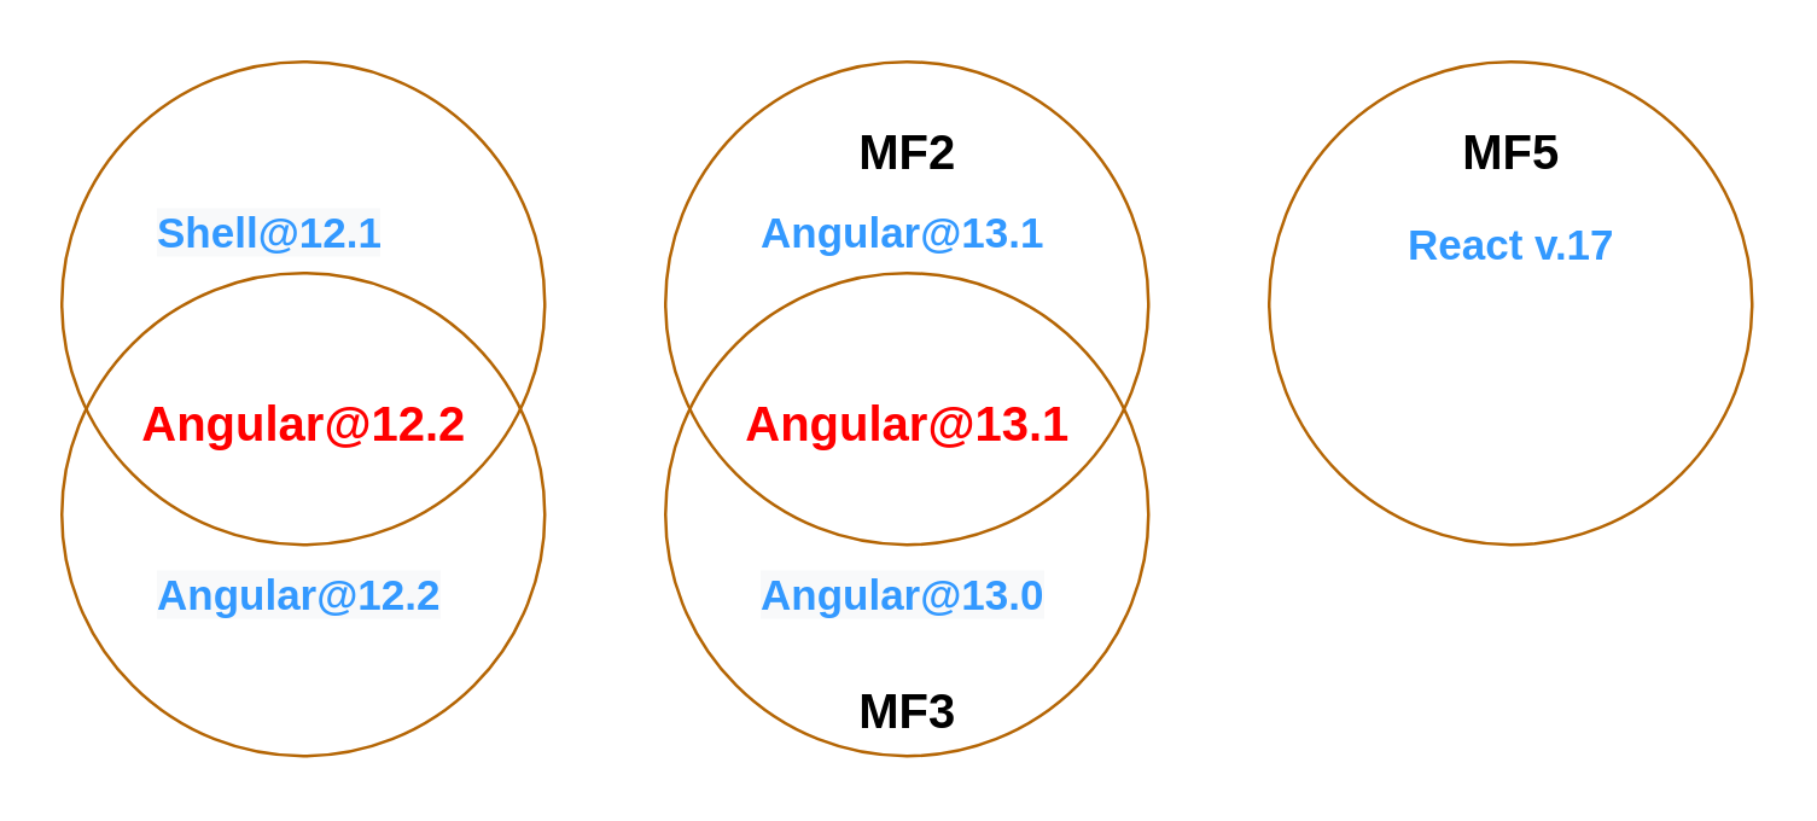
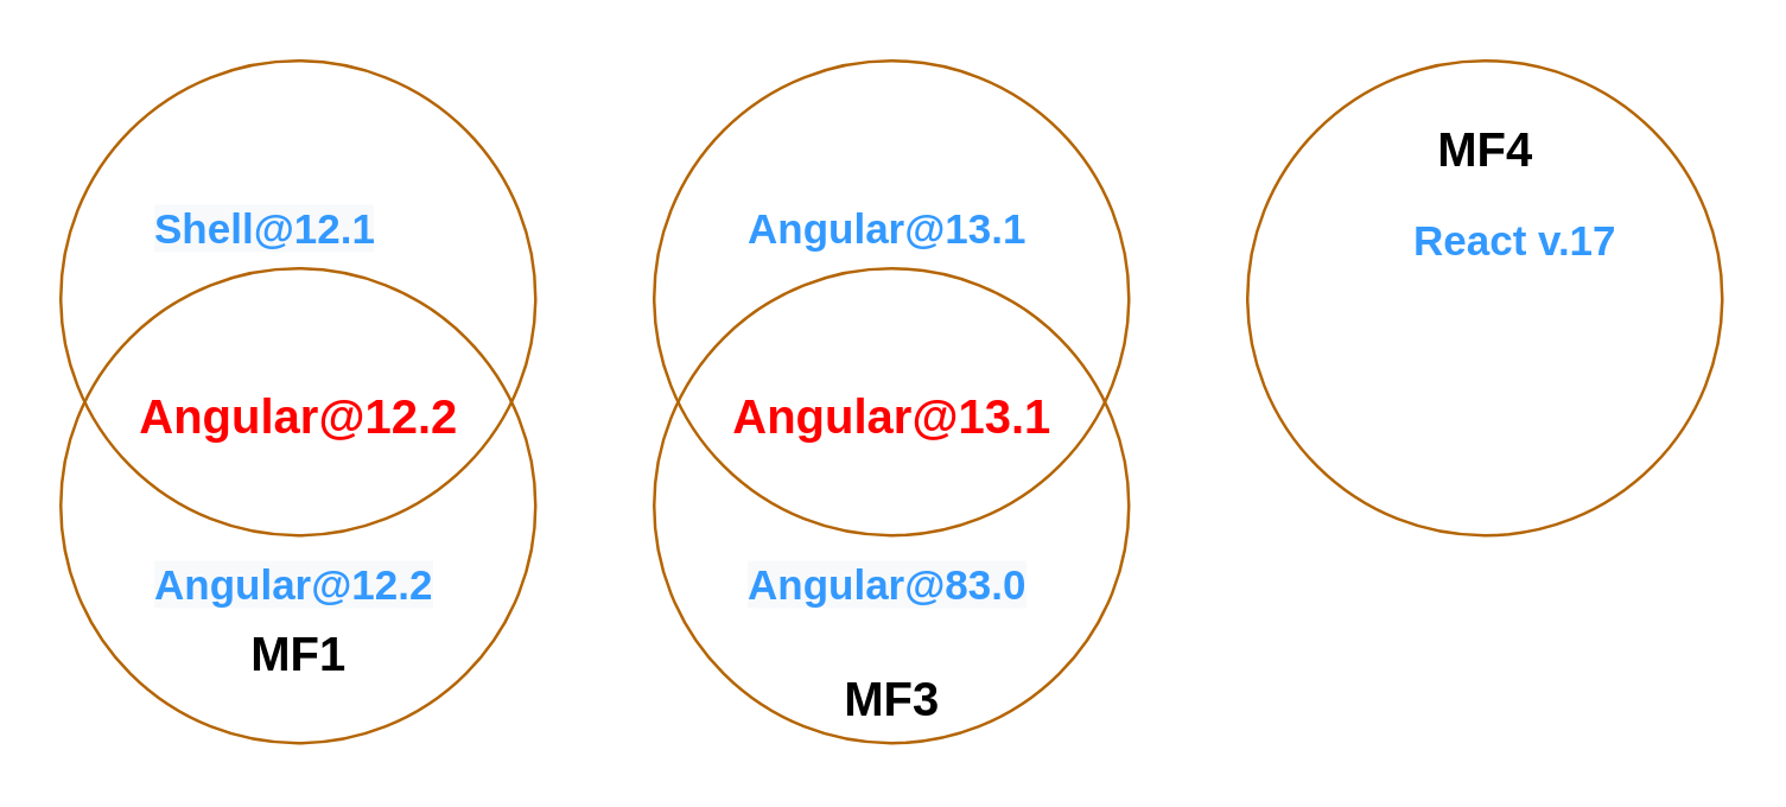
- <mxCell id="12" value="&lt;b&gt;MF2&lt;/b&gt;" style="text;html=1;align=center;verticalAlign=middle;resizable=0;points=[];autosize=1;strokeColor=none;fillColor=none;fontSize=16;" vertex="1" parent="10"><mxGeometry x="55" y="20" width="50" height="20" as="geometry" /></mxCell>
- <mxCell id="21" value="&lt;b&gt;MF5&lt;/b&gt;" style="text;html=1;align=center;verticalAlign=middle;resizable=0;points=[];autosize=1;strokeColor=none;fillColor=none;fontSize=16;" vertex="1" parent="19"><mxGeometry x="55" y="20" width="50" height="20" as="geometry" /></mxCell>
+ <mxCell id="21" value="&lt;b&gt;MF4&lt;/b&gt;" style="text;html=1;align=center;verticalAlign=middle;resizable=0;points=[];autosize=1;strokeColor=none;fillColor=none;fontSize=16;" vertex="1" parent="19"><mxGeometry x="55" y="20" width="50" height="20" as="geometry" /></mxCell>
- <mxCell id="22" value="&lt;b&gt;&lt;font style=&quot;font-size: 14px&quot; color=&quot;#3399ff&quot;&gt;React v.17&lt;/font&gt;&lt;/b&gt;" style="text;html=1;align=center;verticalAlign=middle;resizable=0;points=[];autosize=1;strokeColor=none;fillColor=none;fontSize=16;" vertex="1" parent="19"><mxGeometry x="40" y="50" width="80" height="20" as="geometry" /></mxCell>
+ <mxCell id="22" value="&lt;b&gt;&lt;font style=&quot;font-size: 14px&quot; color=&quot;#3399ff&quot;&gt;React v.17&lt;/font&gt;&lt;/b&gt;" style="text;html=1;align=center;verticalAlign=middle;resizable=0;points=[];autosize=1;strokeColor=none;fillColor=none;fontSize=16;" vertex="1" parent="19"><mxGeometry x="50" y="50" width="80" height="20" as="geometry" /></mxCell>
- <mxCell id="17" value="&lt;b style=&quot;font-family: &amp;#34;helvetica&amp;#34; ; font-size: 14px ; font-style: normal ; letter-spacing: normal ; text-align: center ; text-indent: 0px ; text-transform: none ; word-spacing: 0px ; background-color: rgb(248 , 249 , 250)&quot;&gt;&lt;font color=&quot;#3399ff&quot;&gt;Angular@13.0&lt;br&gt;&lt;/font&gt;&lt;br&gt;&lt;/b&gt;" style="text;whiteSpace=wrap;html=1;fontSize=16;" vertex="1" parent="13"><mxGeometry x="30" y="90" width="100" height="30" as="geometry" /></mxCell>
+ <mxCell id="17" value="&lt;b style=&quot;font-family: &amp;#34;helvetica&amp;#34; ; font-size: 14px ; font-style: normal ; letter-spacing: normal ; text-align: center ; text-indent: 0px ; text-transform: none ; word-spacing: 0px ; background-color: rgb(248 , 249 , 250)&quot;&gt;&lt;font color=&quot;#3399ff&quot;&gt;Angular@83.0&lt;br&gt;&lt;/font&gt;&lt;br&gt;&lt;/b&gt;" style="text;whiteSpace=wrap;html=1;fontSize=16;" vertex="1" parent="13"><mxGeometry x="30" y="90" width="100" height="30" as="geometry" /></mxCell>
+ <mxCell id="6" value="&lt;b&gt;MF1&lt;/b&gt;" style="text;html=1;align=center;verticalAlign=middle;resizable=0;points=[];autosize=1;strokeColor=none;fillColor=none;fontSize=16;" vertex="1" parent="4"><mxGeometry x="55" y="120" width="50" height="20" as="geometry" /></mxCell>
